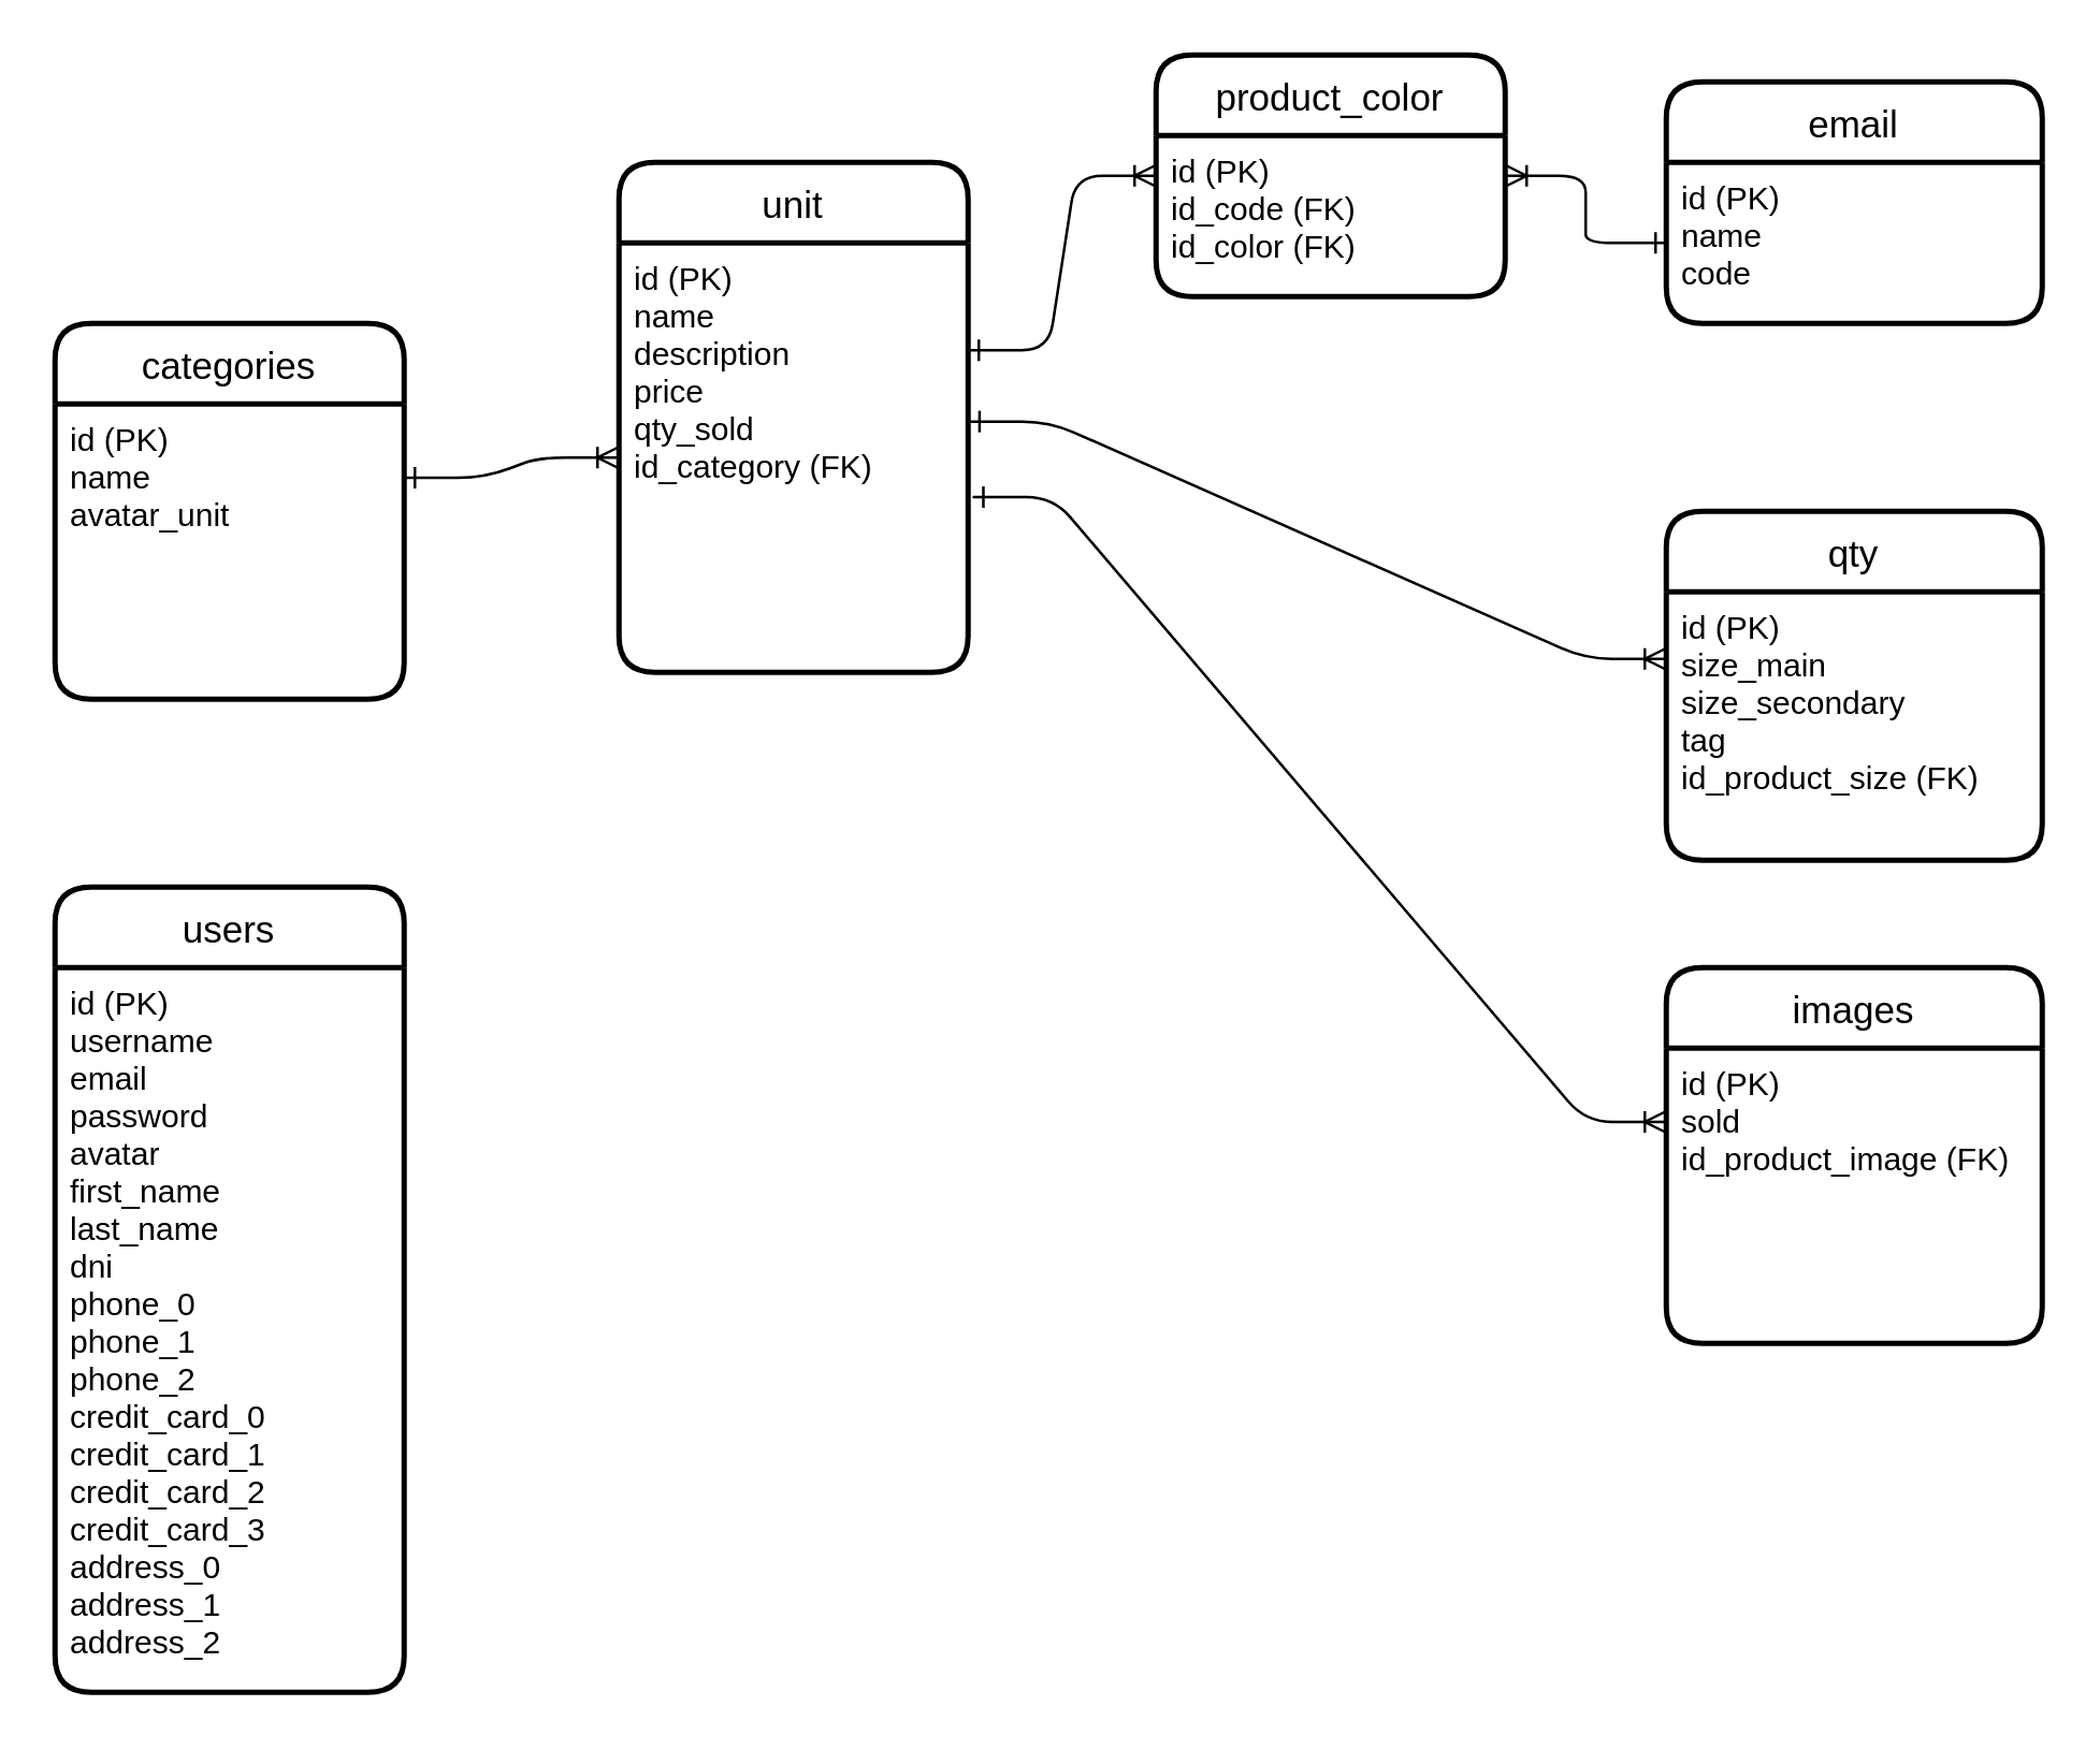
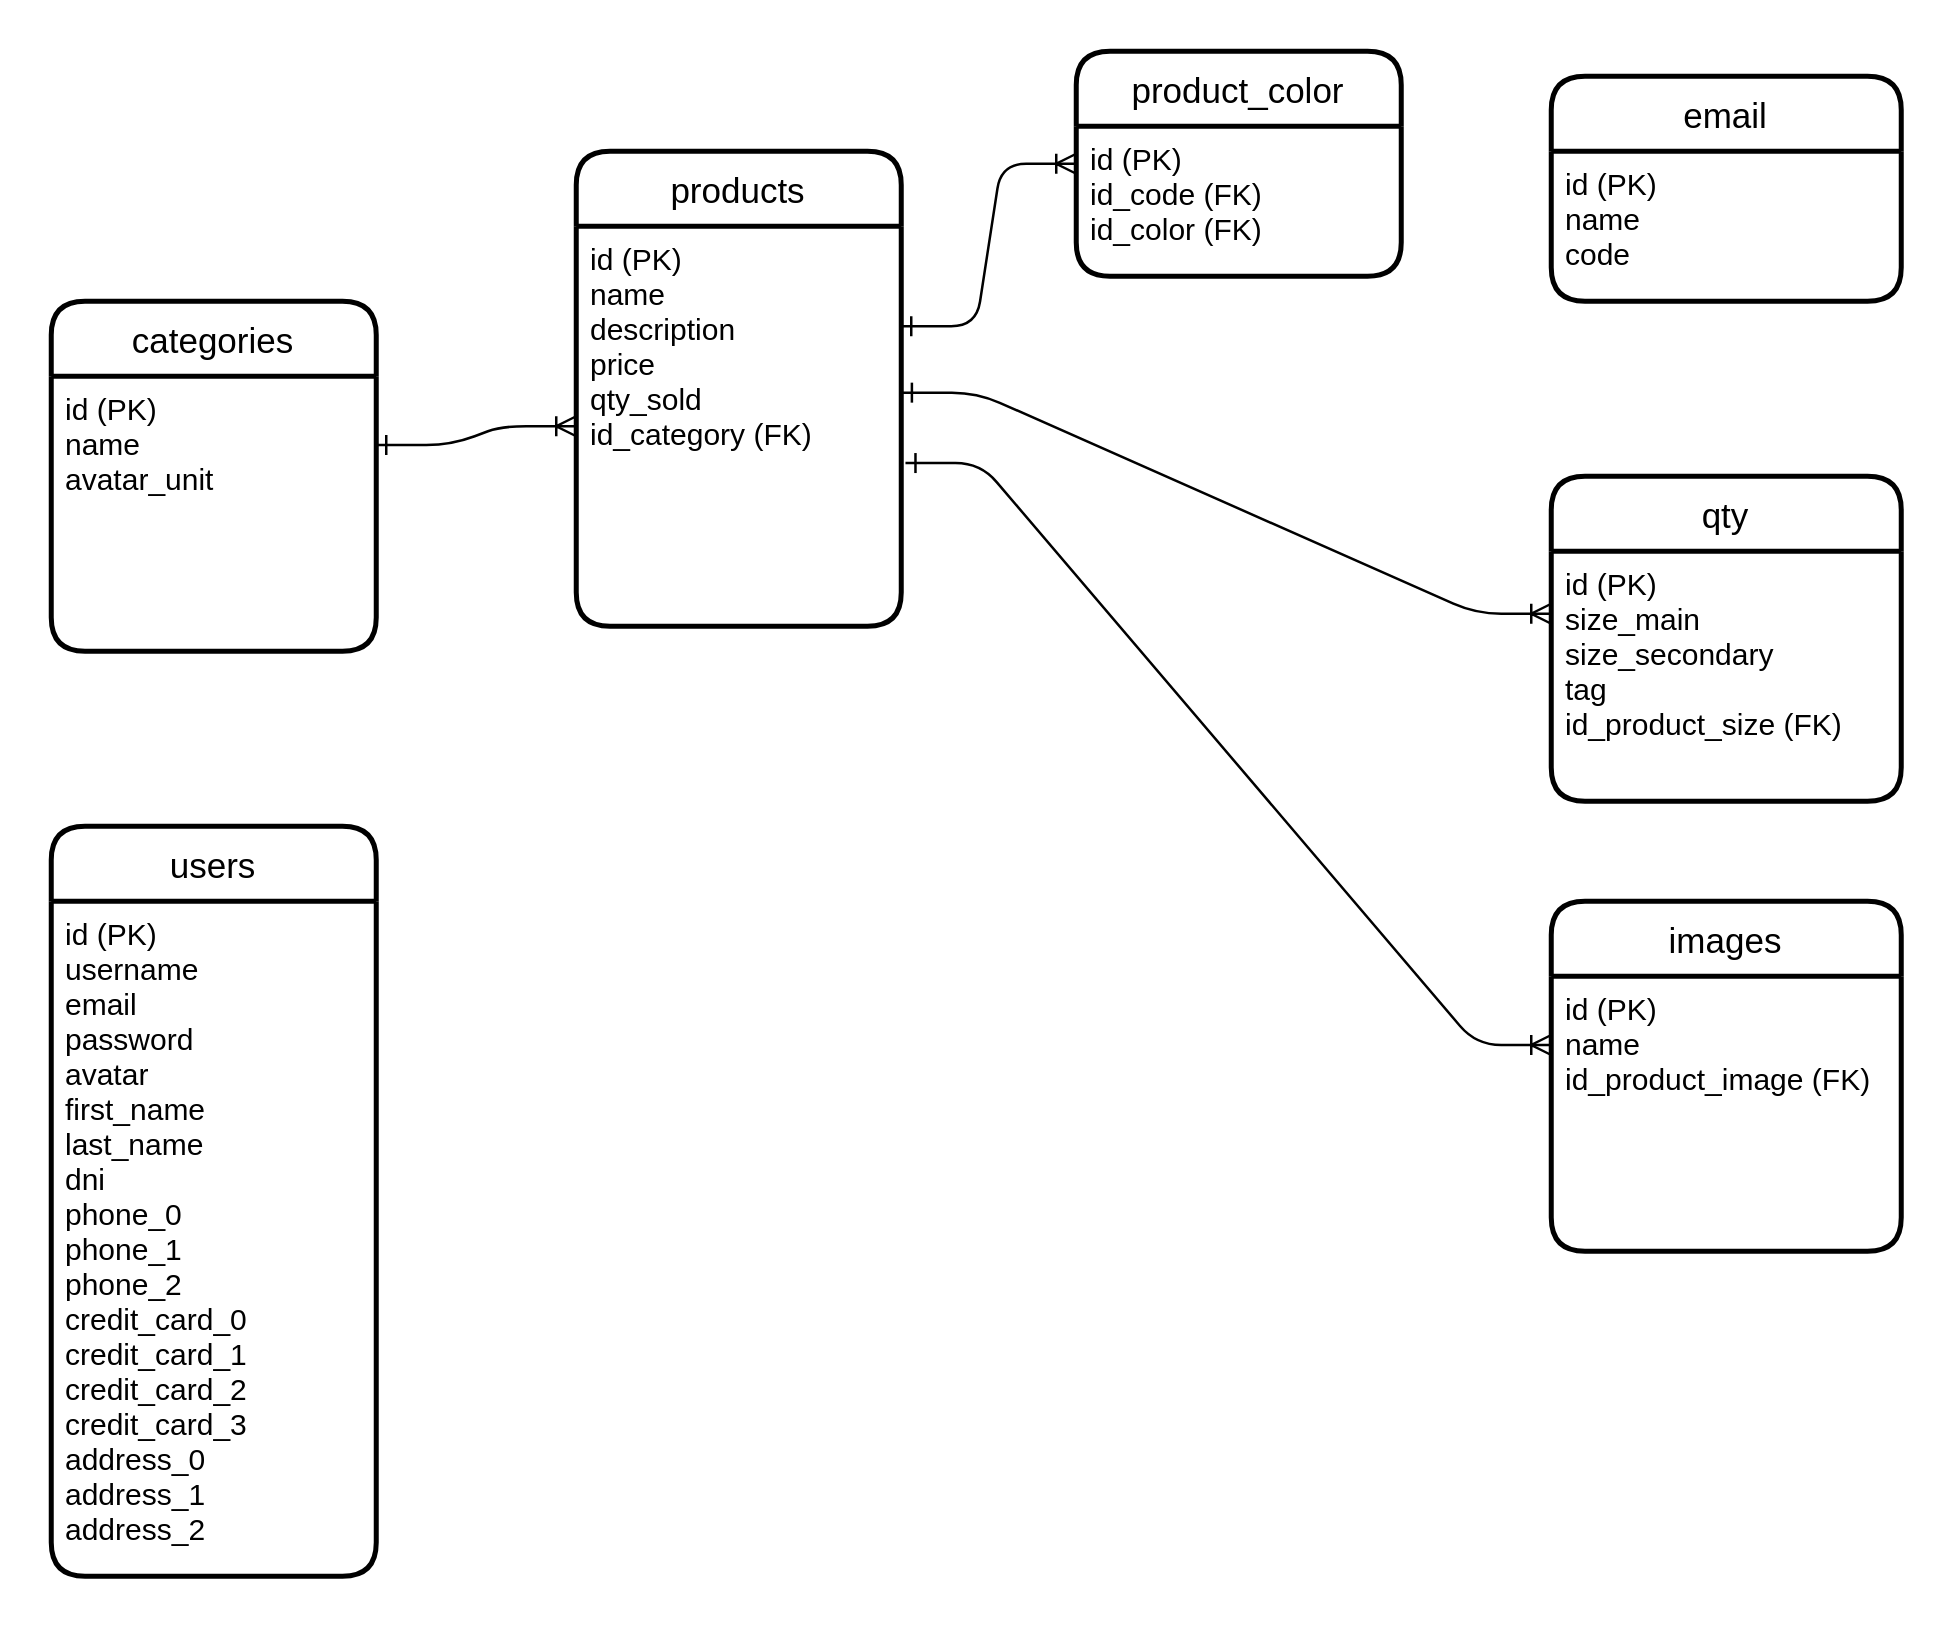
- <mxCell id="14" value="unit" style="swimlane;childLayout=stackLayout;horizontal=1;startSize=30;horizontalStack=0;rounded=1;fontSize=14;fontStyle=0;strokeWidth=2;resizeParent=0;resizeLast=1;shadow=0;dashed=0;align=center;" parent="1" vertex="1"><mxGeometry x="230" y="60" width="130" height="190" as="geometry" /></mxCell>
+ <mxCell id="14" value="products" style="swimlane;childLayout=stackLayout;horizontal=1;startSize=30;horizontalStack=0;rounded=1;fontSize=14;fontStyle=0;strokeWidth=2;resizeParent=0;resizeLast=1;shadow=0;dashed=0;align=center;" parent="1" vertex="1"><mxGeometry x="230" y="60" width="130" height="190" as="geometry" /></mxCell>
- <mxCell id="3" value="" style="edgeStyle=entityRelationEdgeStyle;fontSize=12;html=1;endArrow=ERone;entryX=0;entryY=0.5;entryDx=0;entryDy=0;exitX=1;exitY=0.25;exitDx=0;exitDy=0;endFill=0;startArrow=ERoneToMany;startFill=0;" parent="1" source="13" target="7" edge="1"><mxGeometry width="100" height="100" relative="1" as="geometry"><mxPoint x="430" y="270" as="sourcePoint" /><mxPoint x="330" y="370" as="targetPoint" /></mxGeometry></mxCell>
- <mxCell id="11" value="id (PK)&#10;sold&#10;id_product_image (FK)&#10;&#10;" style="align=left;strokeColor=none;fillColor=none;spacingLeft=4;fontSize=12;verticalAlign=top;resizable=0;rotatable=0;part=1;" parent="10" vertex="1"><mxGeometry y="30" width="140" height="110" as="geometry" /></mxCell>
+ <mxCell id="11" value="id (PK)&#10;name&#10;id_product_image (FK)&#10;&#10;" style="align=left;strokeColor=none;fillColor=none;spacingLeft=4;fontSize=12;verticalAlign=top;resizable=0;rotatable=0;part=1;" parent="10" vertex="1"><mxGeometry y="30" width="140" height="110" as="geometry" /></mxCell>
